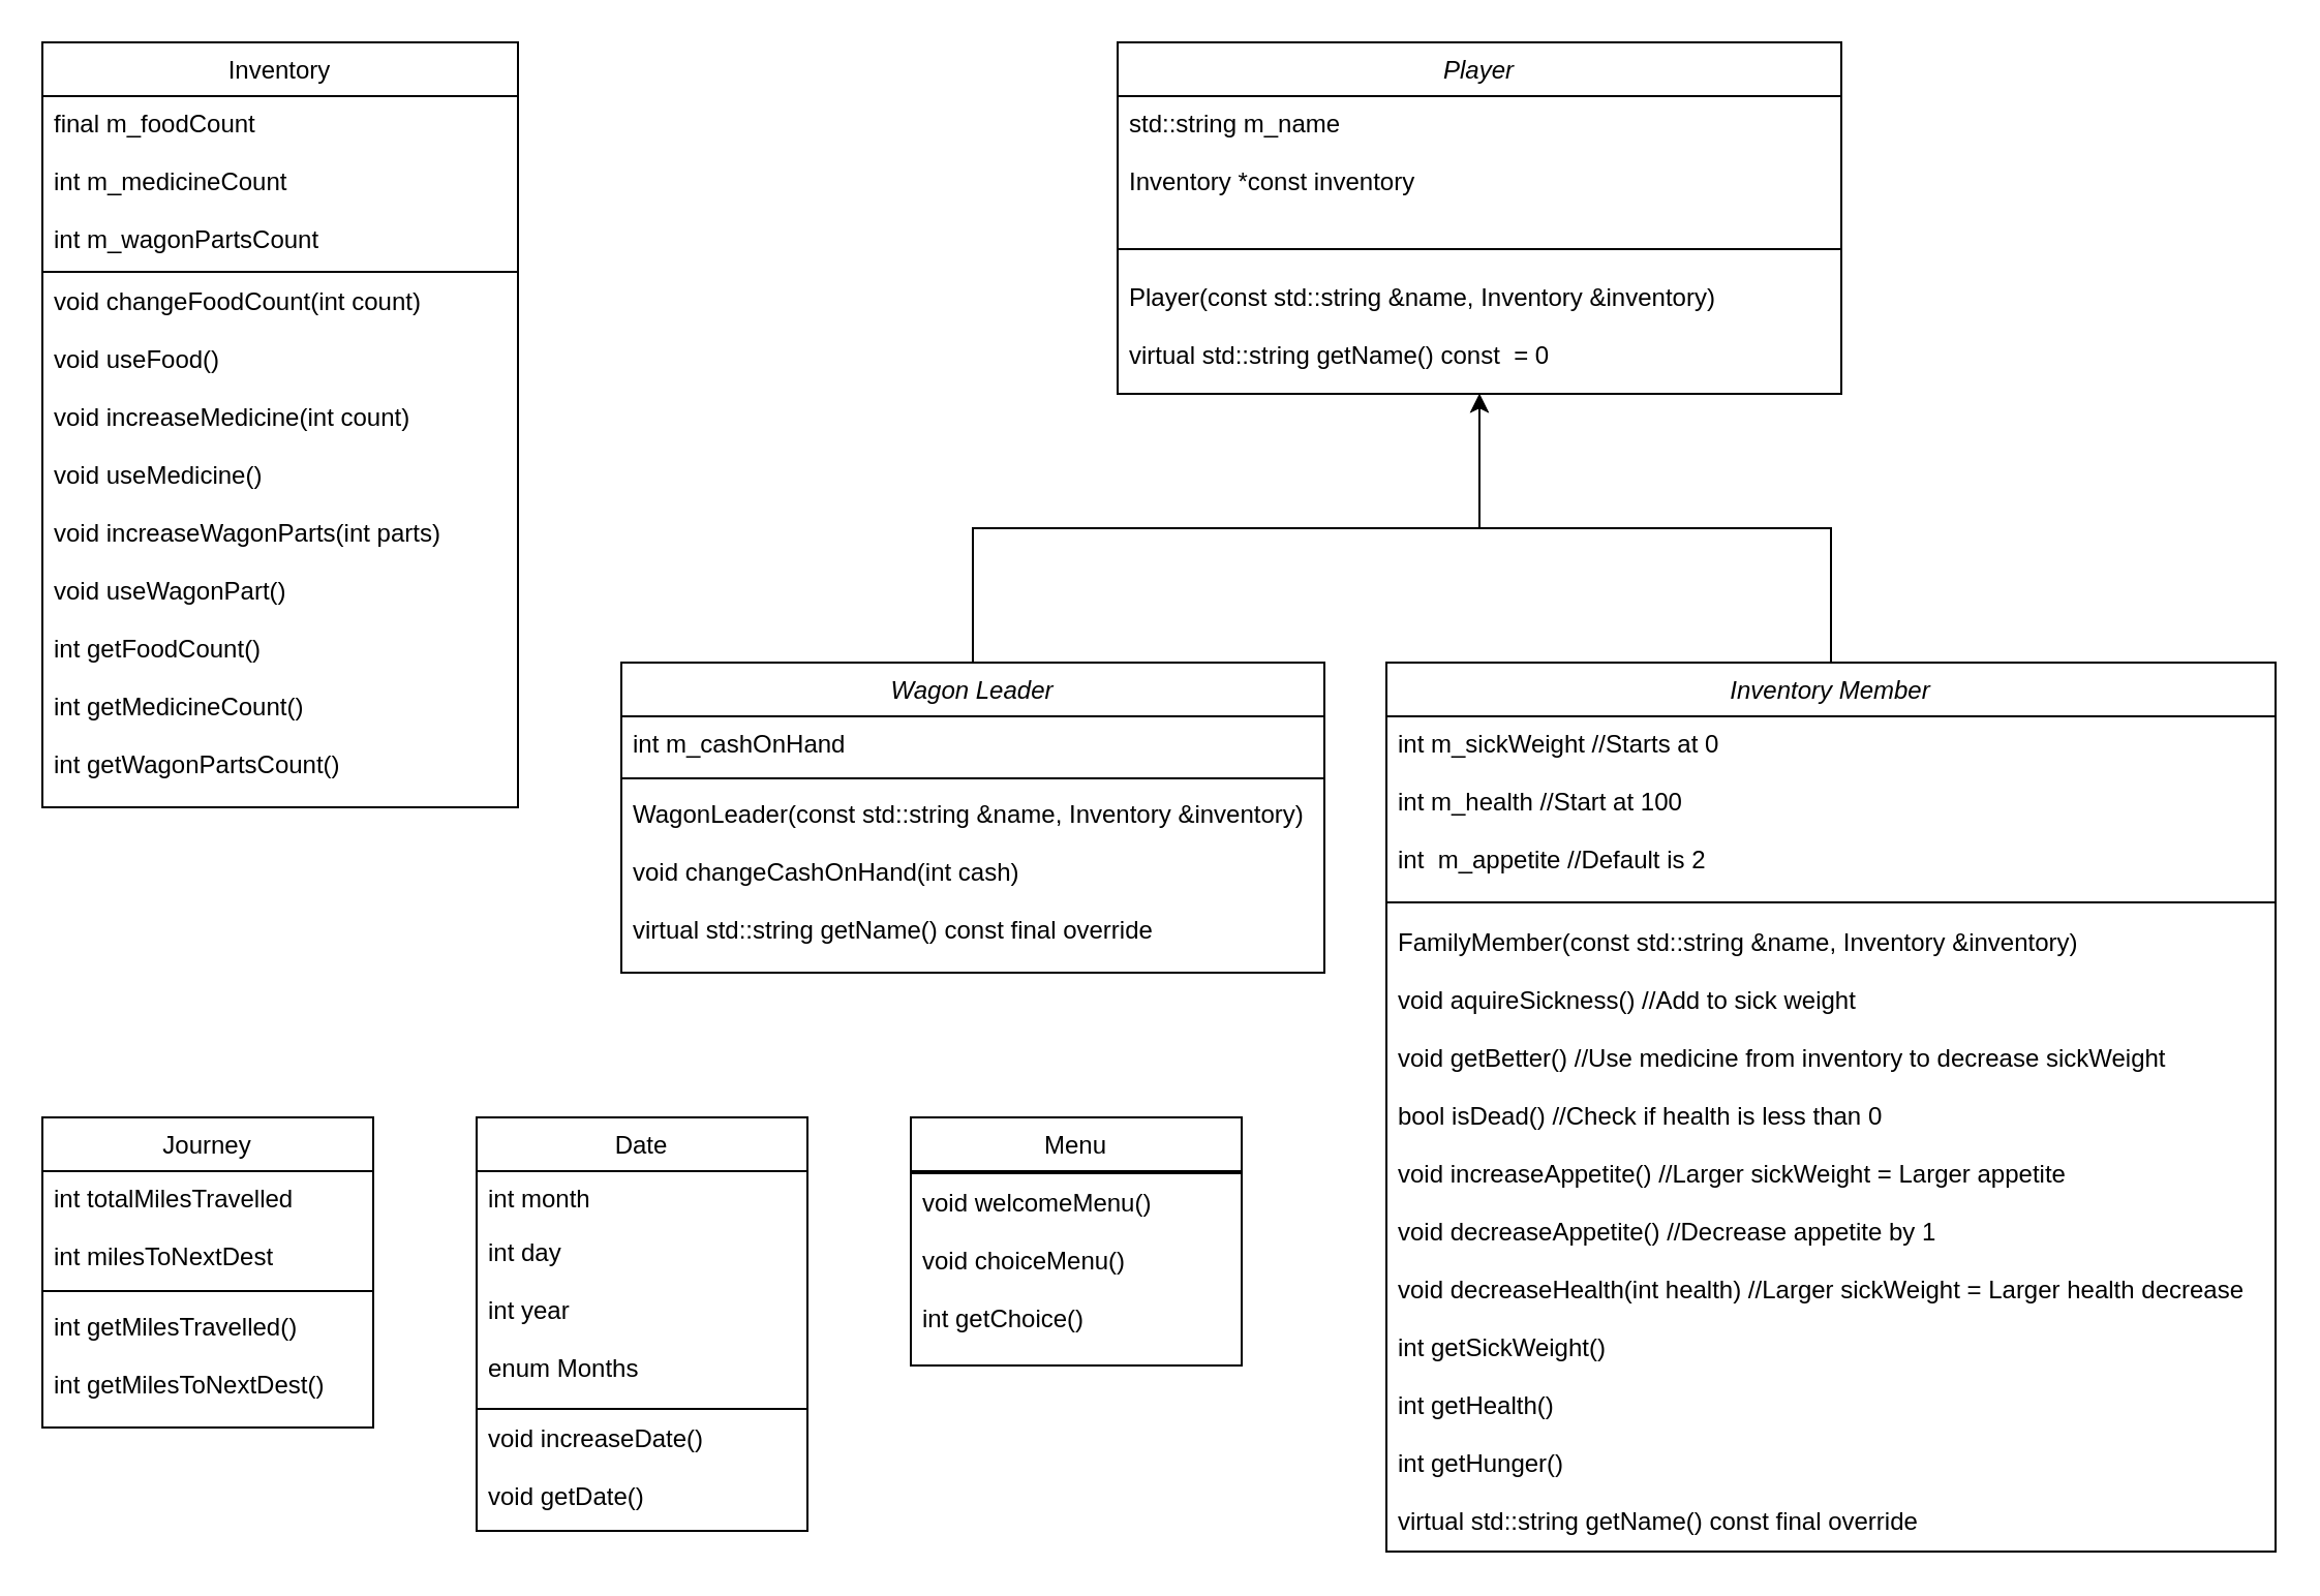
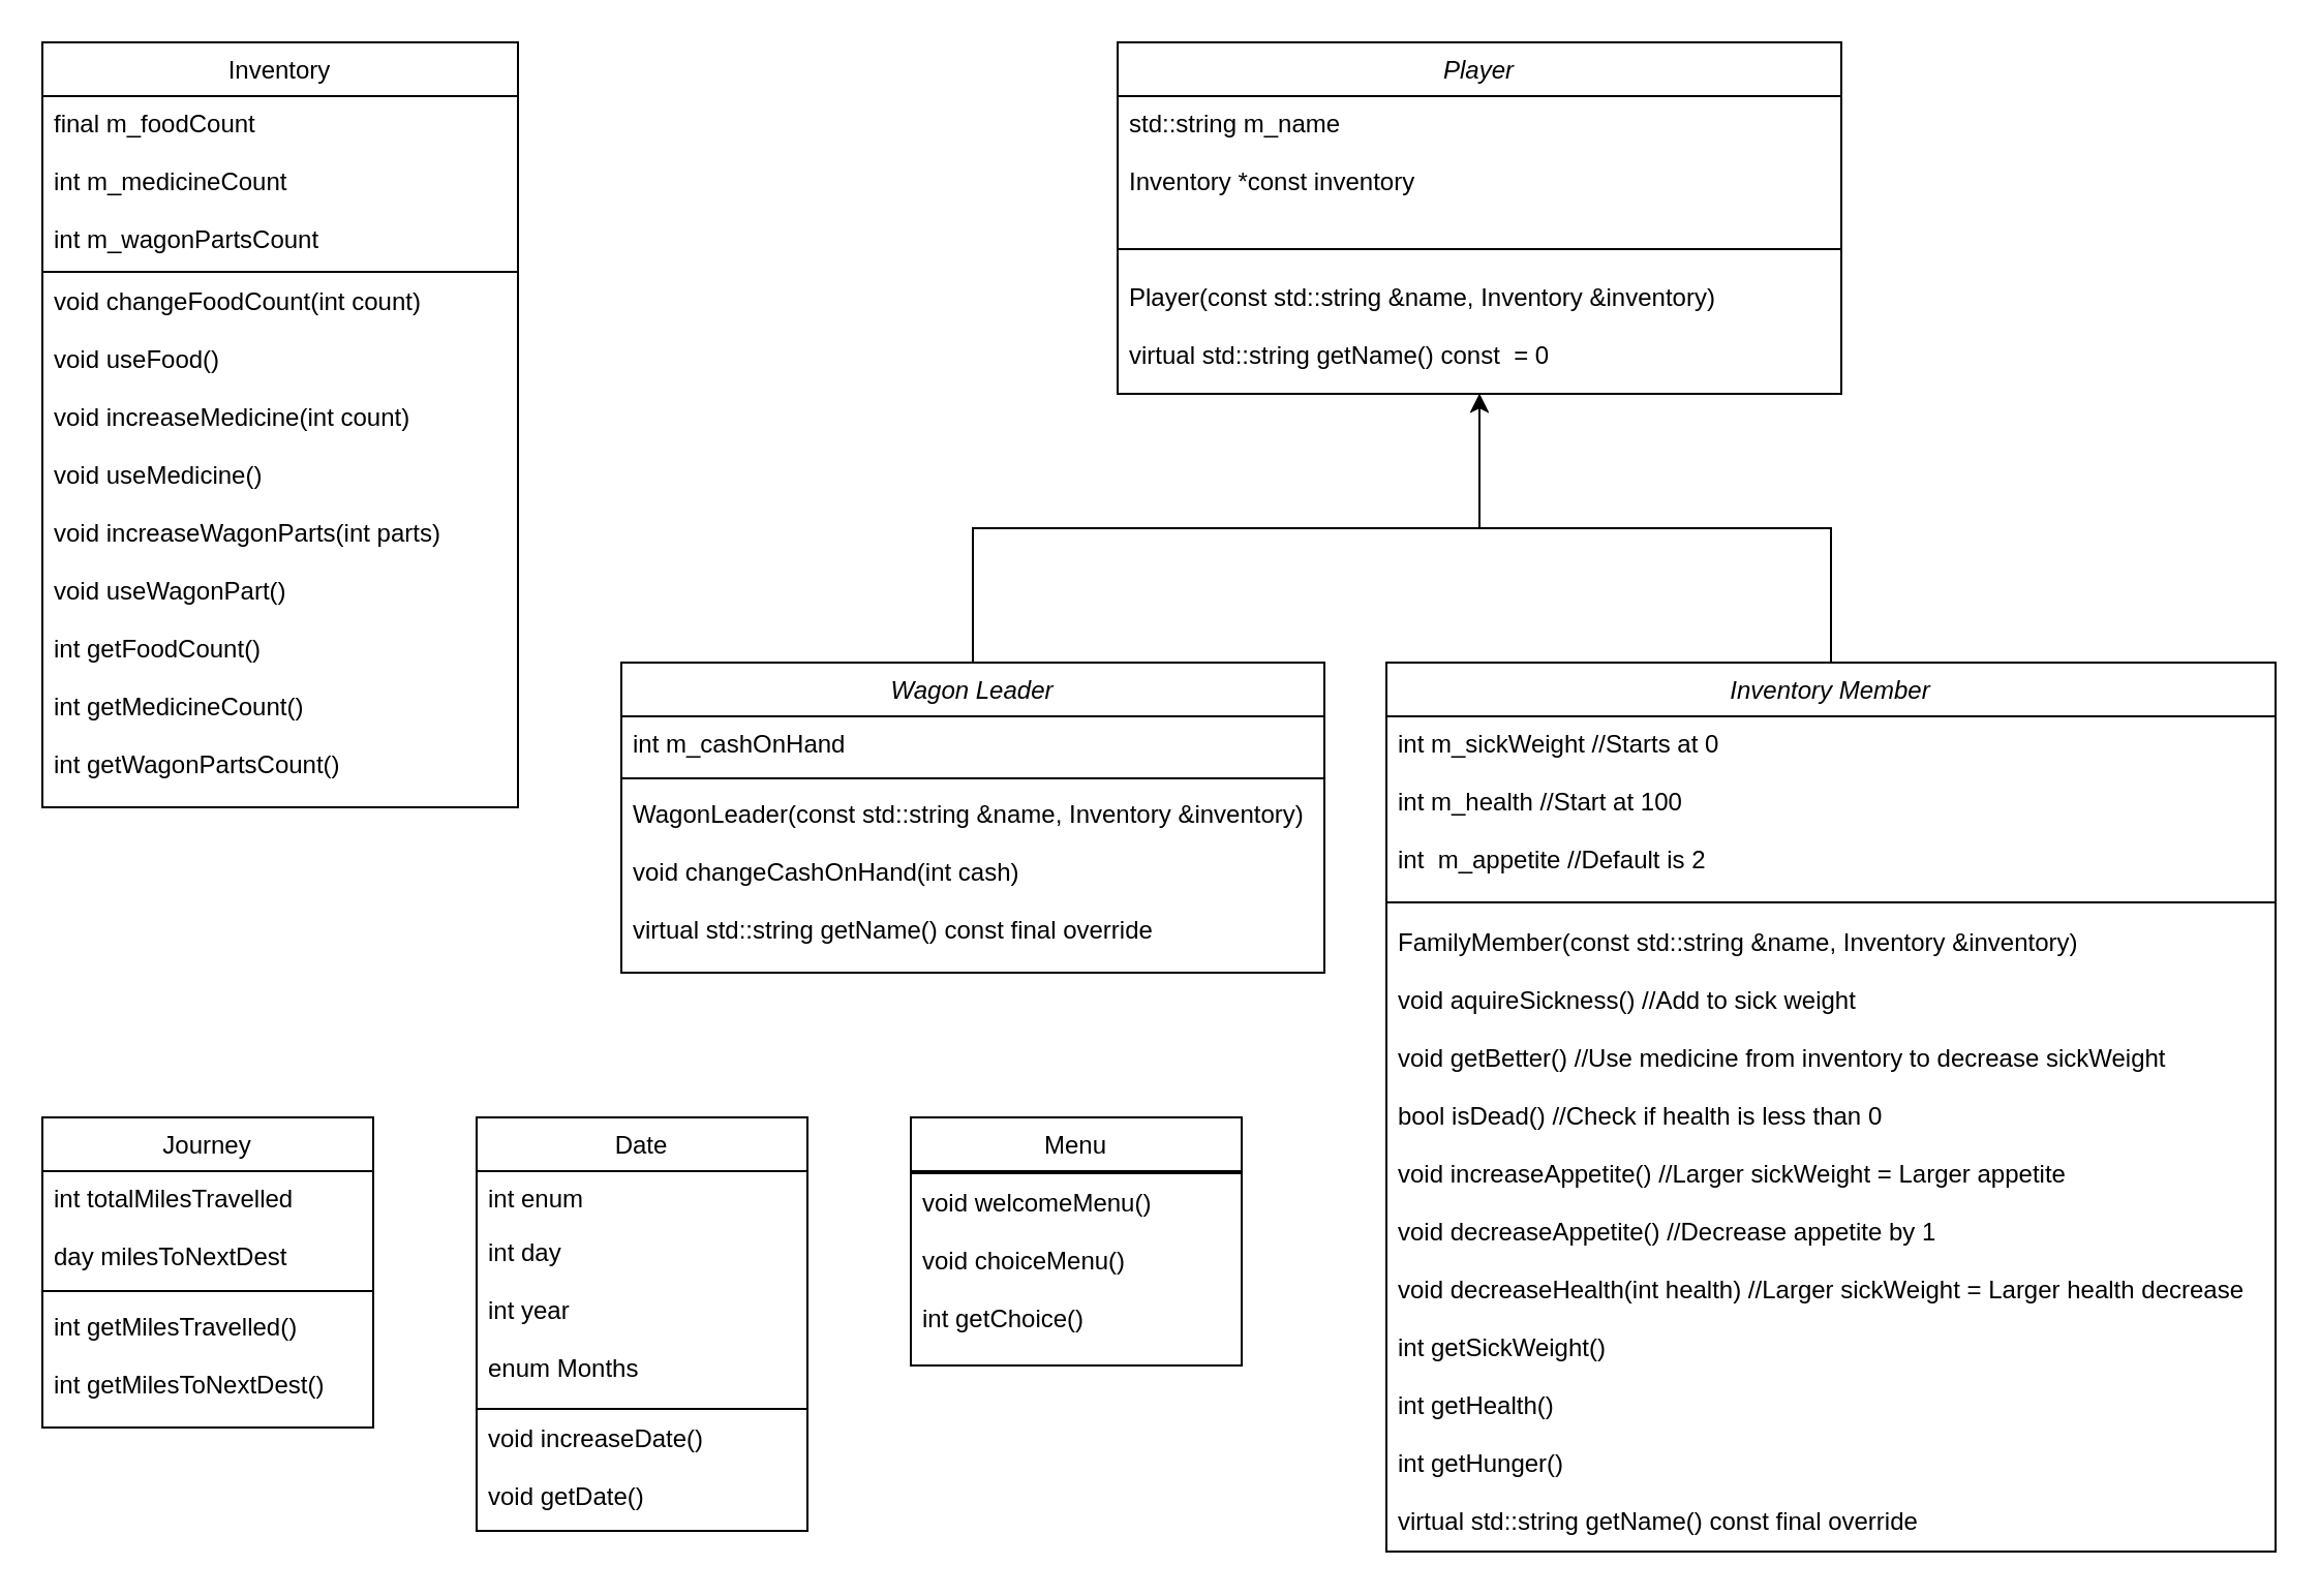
- <mxCell id="12" value="int totalMilesTravelled&#10;&#10;int milesToNextDest&#10;" style="text;align=left;verticalAlign=top;spacingLeft=4;spacingRight=4;overflow=hidden;rotatable=0;points=[[0,0.5],[1,0.5]];portConstraint=eastwest;" parent="11" vertex="1"><mxGeometry y="26" width="160" height="54" as="geometry" /></mxCell>
+ <mxCell id="12" value="int totalMilesTravelled&#10;&#10;day milesToNextDest&#10;" style="text;align=left;verticalAlign=top;spacingLeft=4;spacingRight=4;overflow=hidden;rotatable=0;points=[[0,0.5],[1,0.5]];portConstraint=eastwest;" parent="11" vertex="1"><mxGeometry y="26" width="160" height="54" as="geometry" /></mxCell>
- <mxCell id="26" value="int month" style="text;align=left;verticalAlign=top;spacingLeft=4;spacingRight=4;overflow=hidden;rotatable=0;points=[[0,0.5],[1,0.5]];portConstraint=eastwest;" parent="25" vertex="1"><mxGeometry y="26" width="160" height="26" as="geometry" /></mxCell>
+ <mxCell id="26" value="int enum" style="text;align=left;verticalAlign=top;spacingLeft=4;spacingRight=4;overflow=hidden;rotatable=0;points=[[0,0.5],[1,0.5]];portConstraint=eastwest;" parent="25" vertex="1"><mxGeometry y="26" width="160" height="26" as="geometry" /></mxCell>
